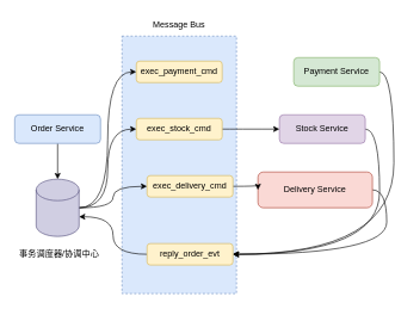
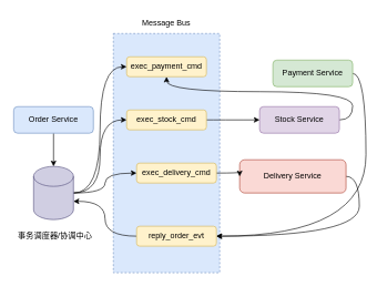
- <mxCell id="7" value="Payment Service" style="rounded=1;whiteSpace=wrap;html=1;fillColor=#d5e8d4;strokeColor=#82b366;" vertex="1" parent="1"><mxGeometry x="410" y="80" width="120" height="40" as="geometry" /></mxCell>
+ <mxCell id="7" value="Payment Service" style="rounded=1;whiteSpace=wrap;html=1;fillColor=#d5e8d4;strokeColor=#82b366;" vertex="1" parent="1"><mxGeometry x="410" y="90" width="120" height="40" as="geometry" /></mxCell>
- <mxCell id="8" style="edgeStyle=orthogonalEdgeStyle;curved=1;rounded=0;orthogonalLoop=1;jettySize=auto;html=1;exitX=1;exitY=0.5;exitDx=0;exitDy=0;entryX=1;entryY=0.5;entryDx=0;entryDy=0;" edge="1" parent="1" source="9" target="23"><mxGeometry relative="1" as="geometry" /></mxCell>
+ <mxCell id="8" style="edgeStyle=orthogonalEdgeStyle;curved=1;rounded=0;orthogonalLoop=1;jettySize=auto;html=1;exitX=1;exitY=0.5;exitDx=0;exitDy=0;" edge="1" parent="1" source="9" target="17"><mxGeometry relative="1" as="geometry" /></mxCell>
